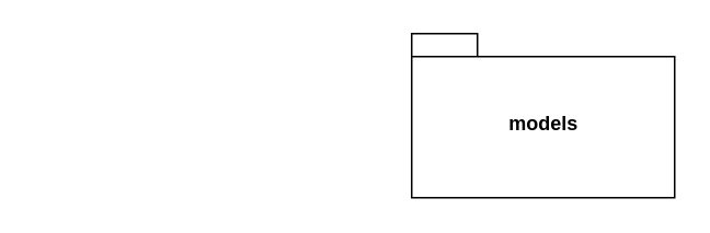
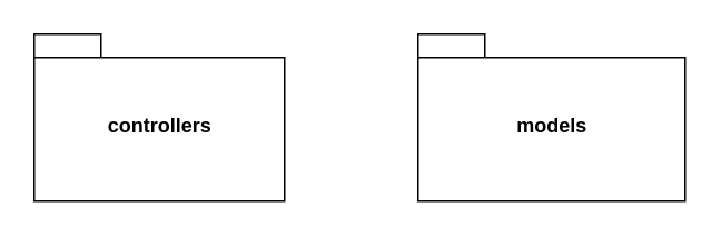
+ <mxCell id="2" value="controllers" style="shape=folder;fontStyle=1;spacingTop=10;tabWidth=40;tabHeight=14;tabPosition=left;html=1;" vertex="1" parent="1"><mxGeometry x="20" y="20" width="150" height="100" as="geometry" /></mxCell>
